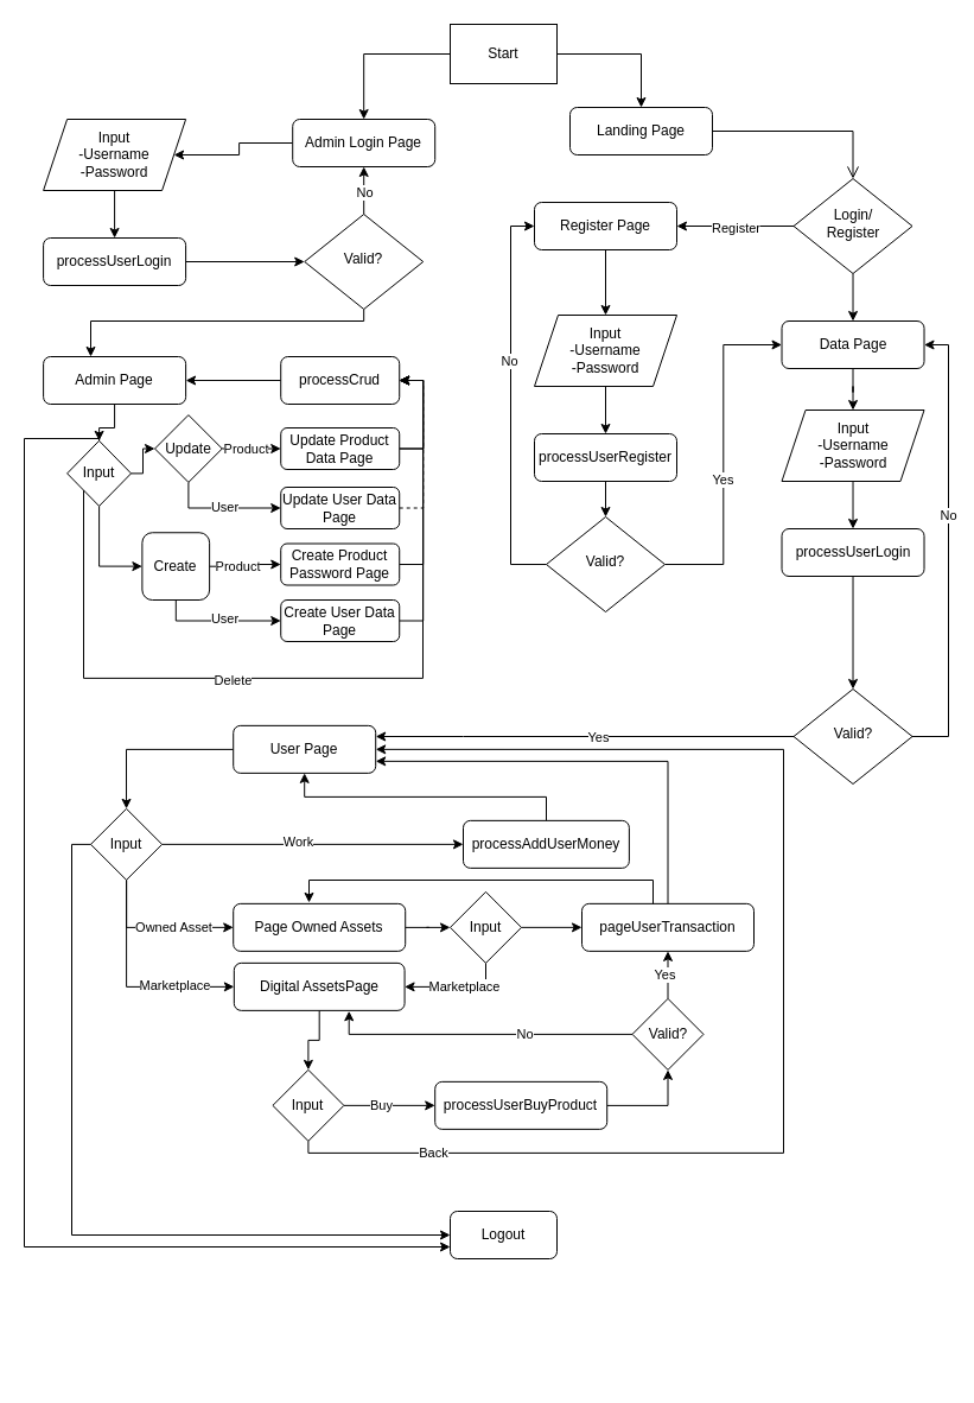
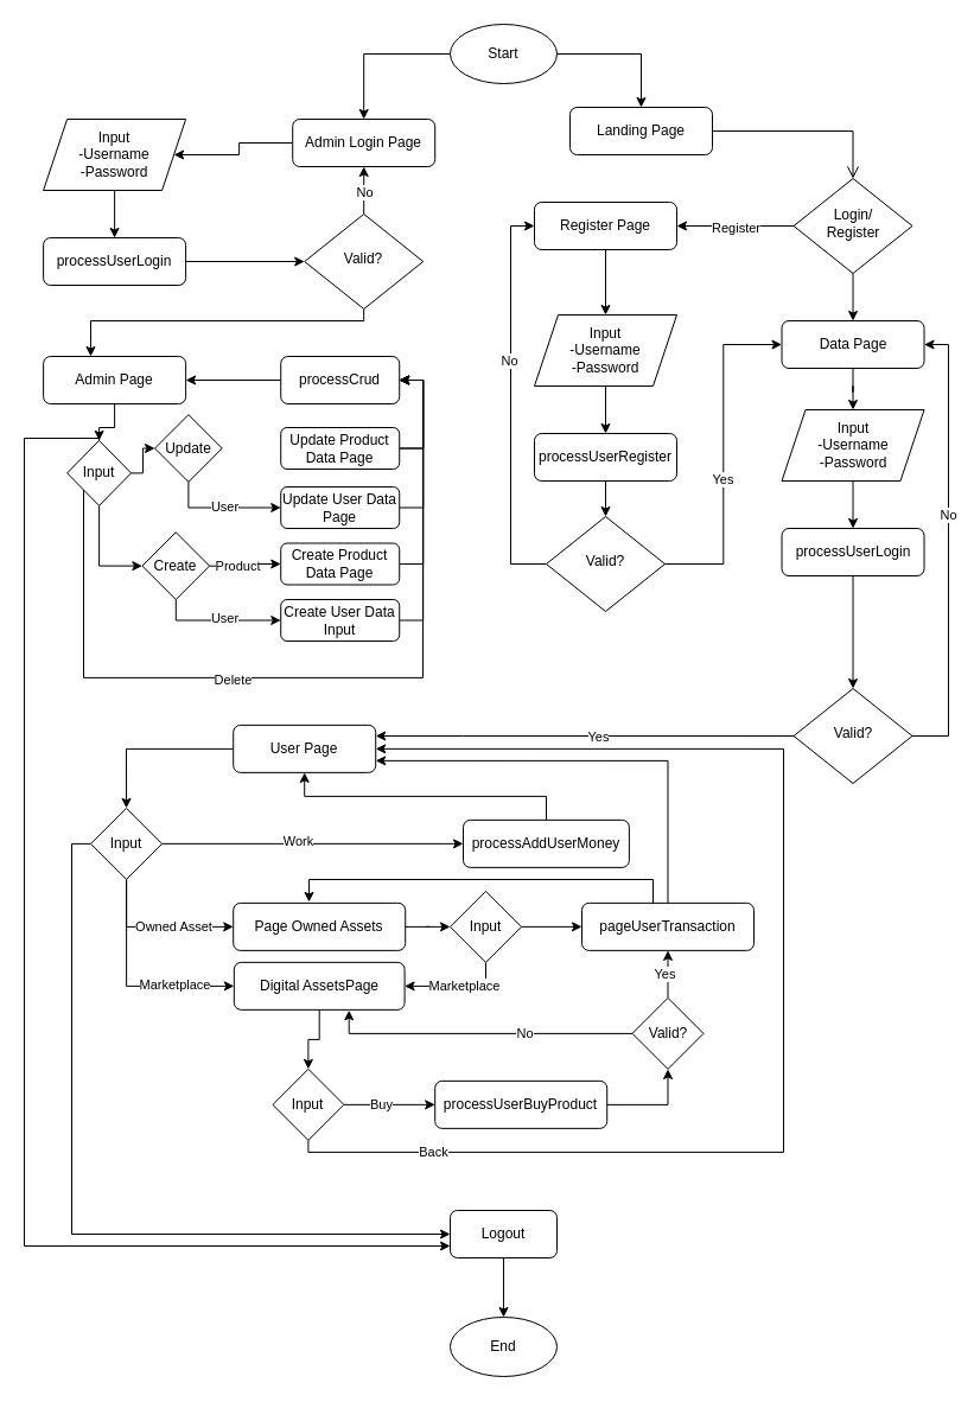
- <mxCell id="91" value="Start" style="whiteSpace=wrap;html=1;rounded=0;" parent="1" vertex="1"><mxGeometry x="379" y="20" width="90" height="50" as="geometry" /></mxCell>
+ <mxCell id="91" value="Start" style="ellipse;whiteSpace=wrap;html=1;" parent="1" vertex="1"><mxGeometry x="379" y="20" width="90" height="50" as="geometry" /></mxCell>
- <mxCell id="100" style="edgeStyle=orthogonalEdgeStyle;rounded=0;orthogonalLoop=1;jettySize=auto;html=1;entryX=0;entryY=0.5;entryDx=0;entryDy=0;" parent="1" source="104" target="81" edge="1"><mxGeometry relative="1" as="geometry" /></mxCell>
- <mxCell id="101" value="Product" style="edgeLabel;html=1;align=center;verticalAlign=middle;resizable=0;points=[];" parent="100" vertex="1" connectable="0"><mxGeometry x="-0.314" relative="1" as="geometry"><mxPoint x="3" as="offset" /></mxGeometry></mxCell>
- <mxCell id="82" style="edgeStyle=orthogonalEdgeStyle;rounded=0;orthogonalLoop=1;jettySize=auto;html=1;entryX=1;entryY=0.5;entryDx=0;entryDy=0;dashed=1;" parent="1" source="83" target="77" edge="1"><mxGeometry relative="1" as="geometry"><Array as="points"><mxPoint x="356.23" y="427.87" /><mxPoint x="356.23" y="319.87" /></Array></mxGeometry></mxCell>
+ <mxCell id="82" style="edgeStyle=orthogonalEdgeStyle;rounded=0;orthogonalLoop=1;jettySize=auto;html=1;entryX=1;entryY=0.5;entryDx=0;entryDy=0;" parent="1" source="83" target="77" edge="1"><mxGeometry relative="1" as="geometry"><Array as="points"><mxPoint x="356.23" y="427.87" /><mxPoint x="356.23" y="319.87" /></Array></mxGeometry></mxCell>
- <mxCell id="85" value="Create Product Password Page" style="rounded=1;whiteSpace=wrap;html=1;" parent="1" vertex="1"><mxGeometry x="236.23" y="457.5" width="100" height="35" as="geometry" /></mxCell>
+ <mxCell id="85" value="Create Product Data Page" style="rounded=1;whiteSpace=wrap;html=1;" parent="1" vertex="1"><mxGeometry x="236.23" y="457.5" width="100" height="35" as="geometry" /></mxCell>
- <mxCell id="109" value="Create" style="whiteSpace=wrap;html=1;rounded=1;" parent="1" vertex="1"><mxGeometry x="119.38" y="448.26" width="56.74" height="56.74" as="geometry" /></mxCell>
+ <mxCell id="109" value="Create" style="rhombus;whiteSpace=wrap;html=1;" parent="1" vertex="1"><mxGeometry x="119.38" y="448.26" width="56.74" height="56.74" as="geometry" /></mxCell>
- <mxCell id="87" value="Create User Data Page" style="rounded=1;whiteSpace=wrap;html=1;" parent="1" vertex="1"><mxGeometry x="236.23" y="505" width="100" height="35" as="geometry" /></mxCell>
+ <mxCell id="87" value="Create User Data Input" style="rounded=1;whiteSpace=wrap;html=1;" parent="1" vertex="1"><mxGeometry x="236.23" y="505" width="100" height="35" as="geometry" /></mxCell>
+ <mxCell id="56" style="edgeStyle=orthogonalEdgeStyle;rounded=0;orthogonalLoop=1;jettySize=auto;html=1;" parent="1" source="57" target="78" edge="1"><mxGeometry relative="1" as="geometry" /></mxCell>
+ <mxCell id="78" value="End" style="ellipse;whiteSpace=wrap;html=1;" parent="1" vertex="1"><mxGeometry x="379" y="1110" width="90" height="50" as="geometry" /></mxCell>
